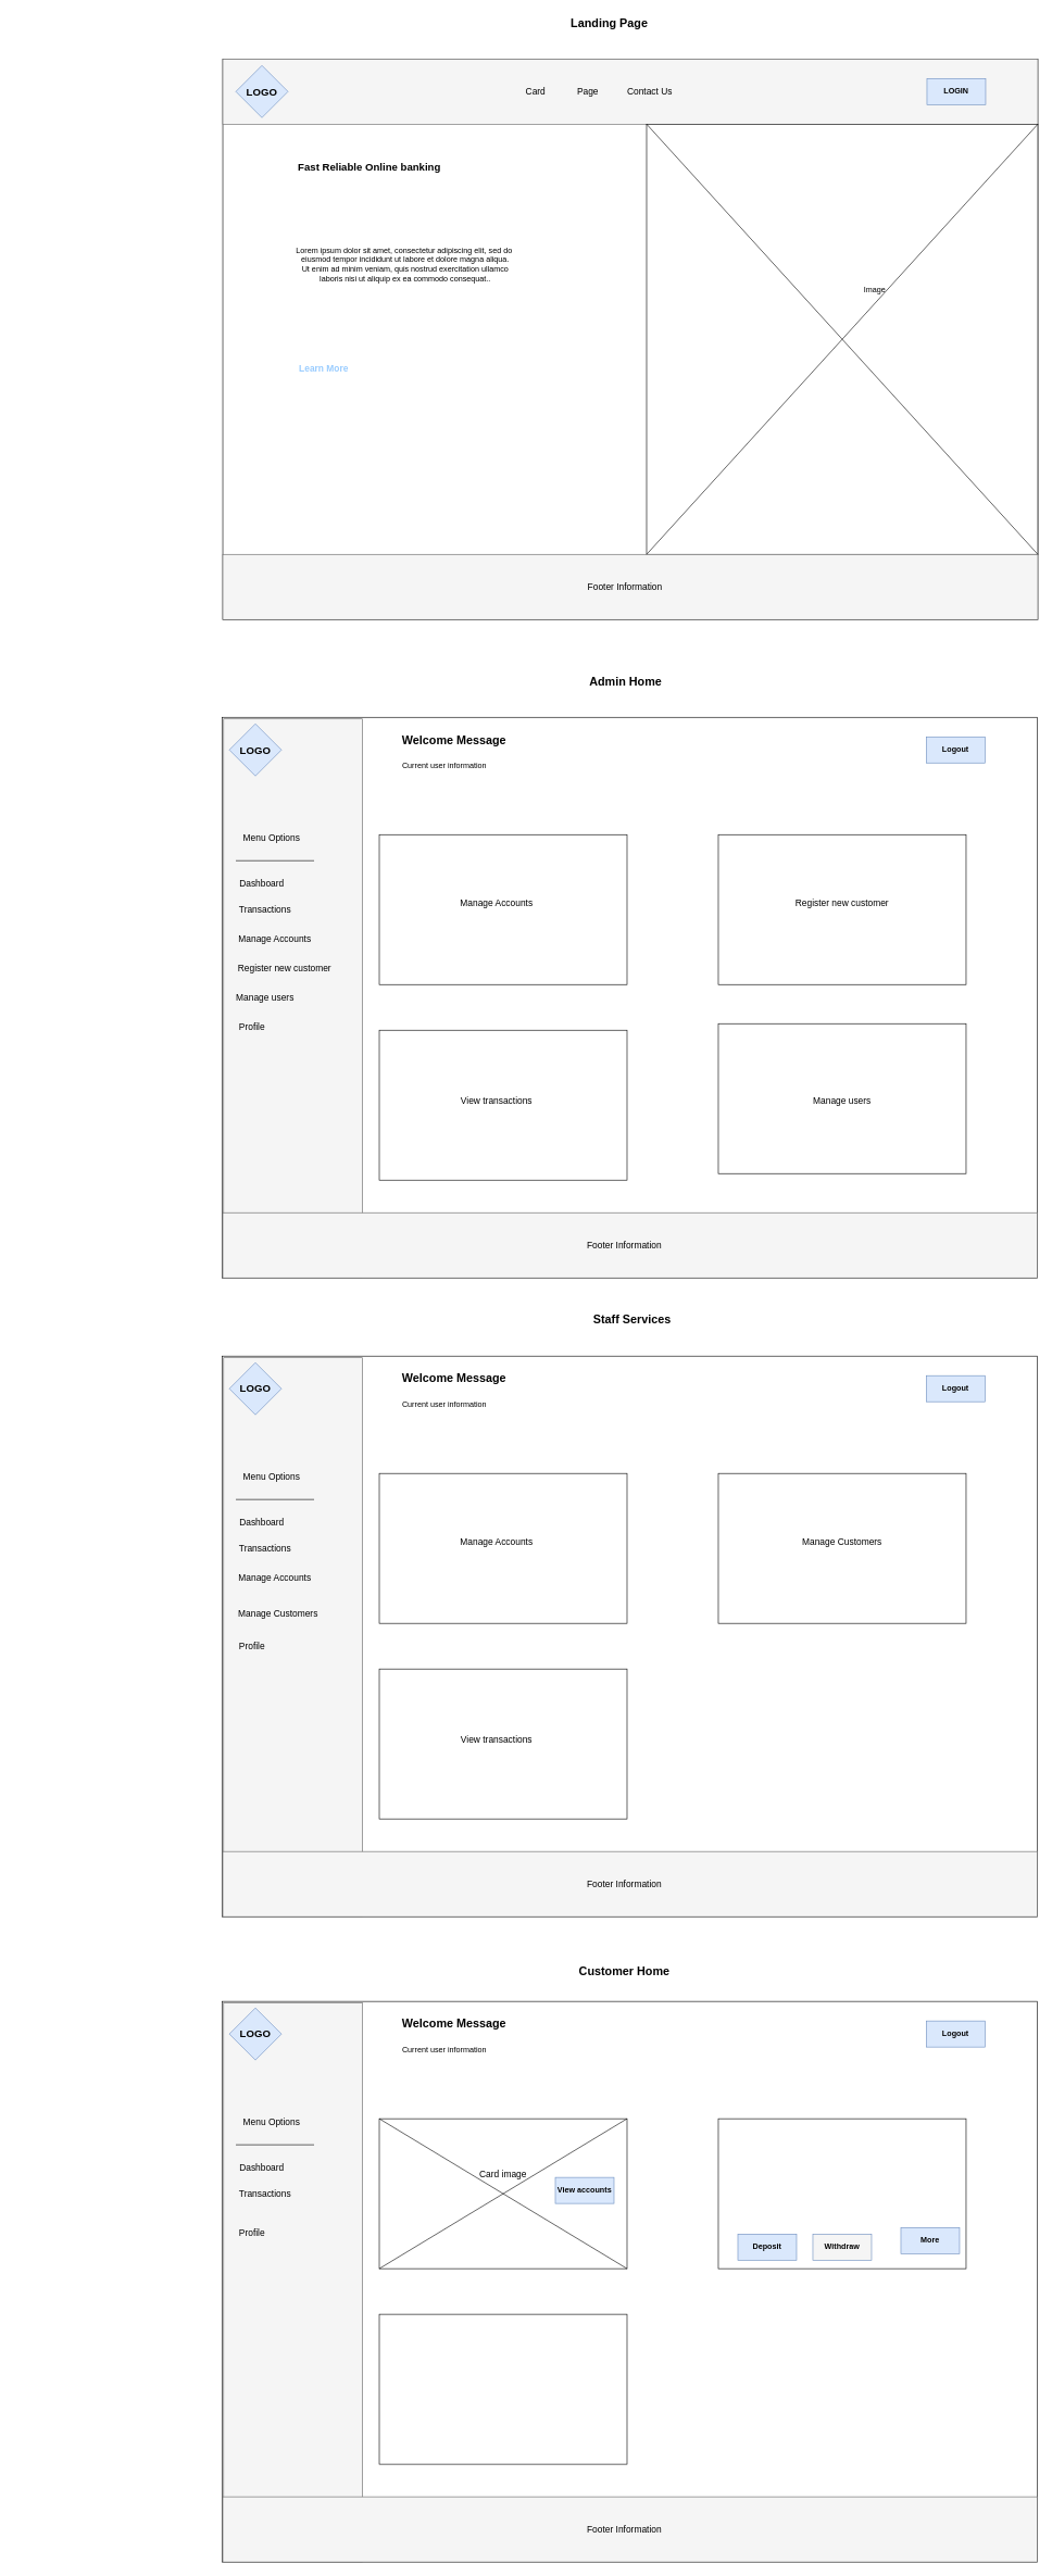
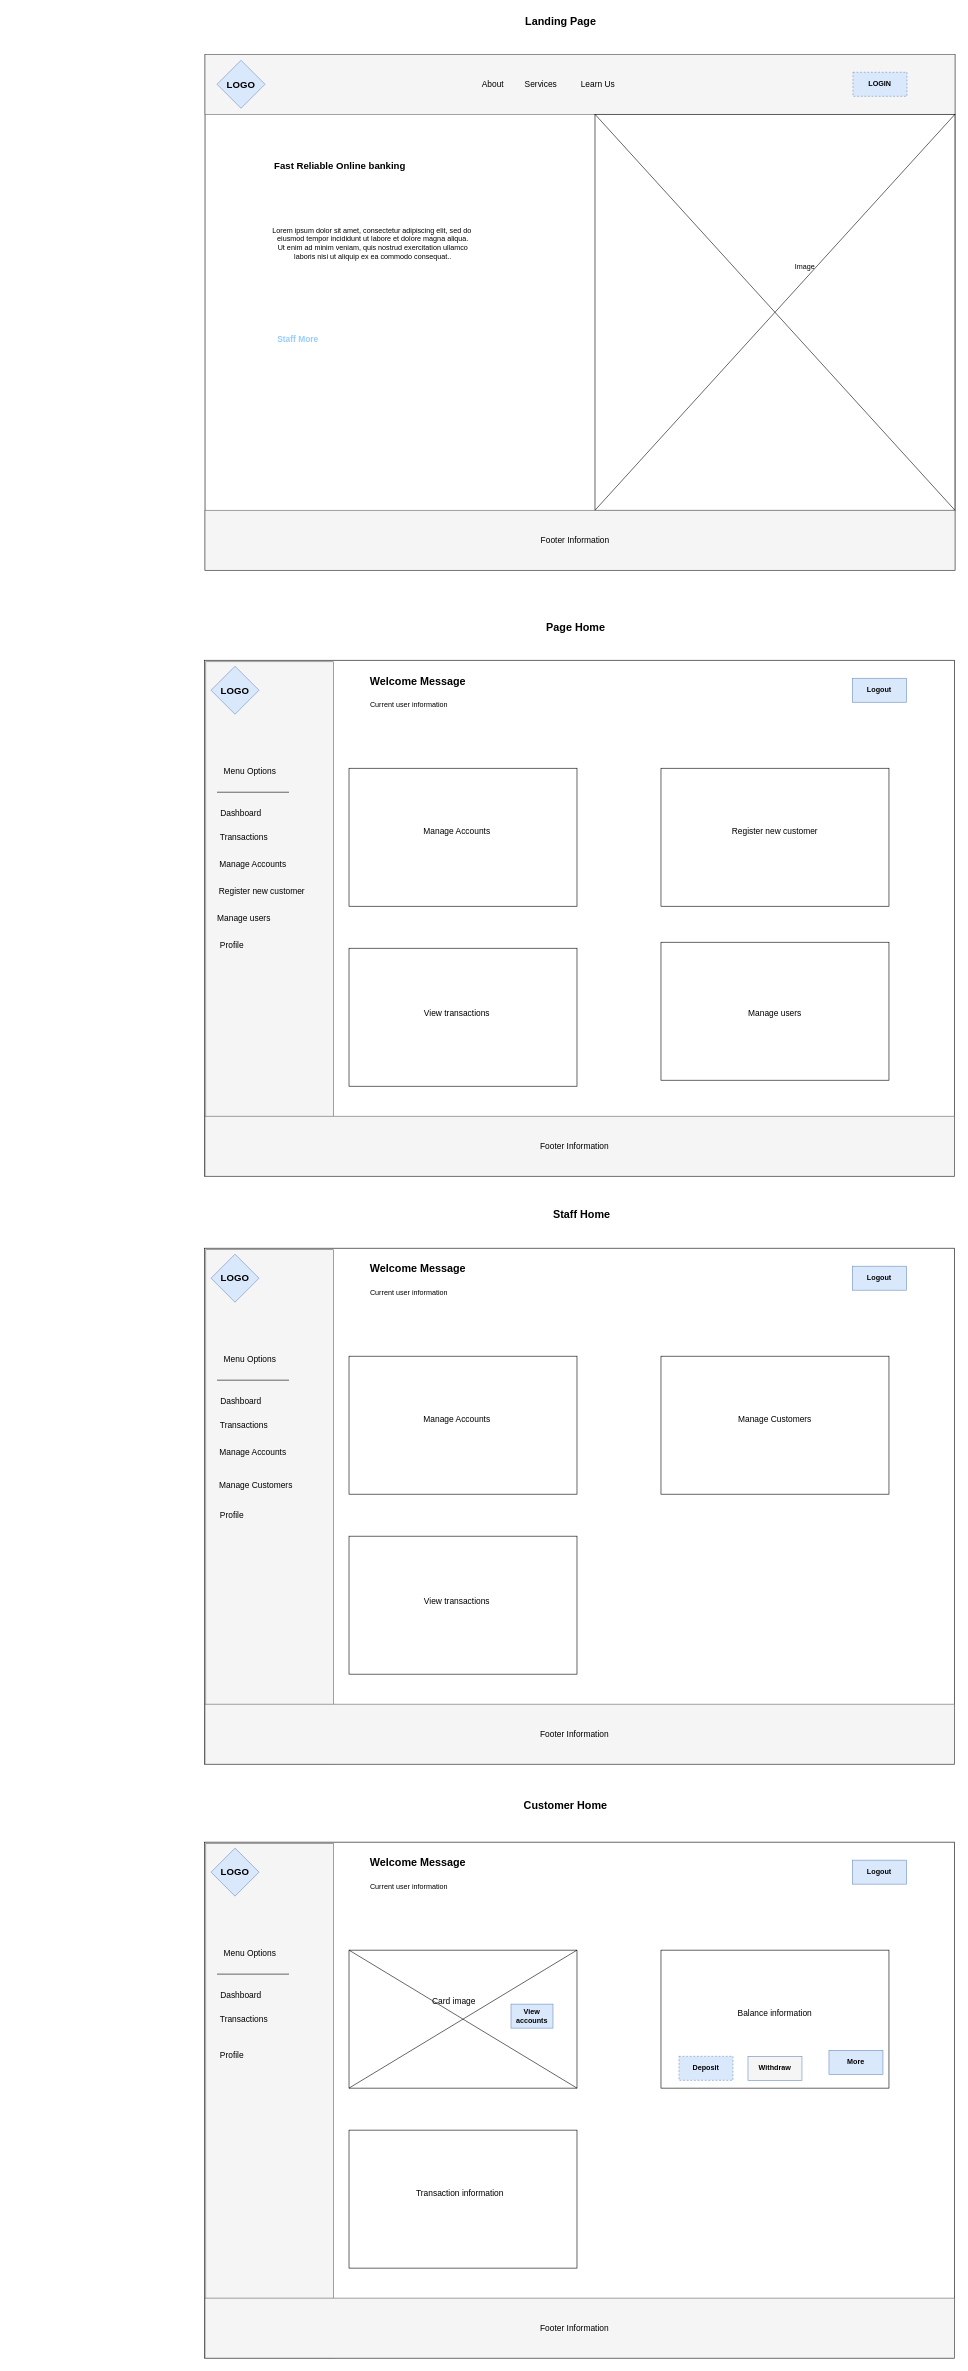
- <mxCell id="5" value="&lt;font style=&quot;font-size: 14px;&quot;&gt;Card&lt;/font&gt;" style="text;html=1;align=center;verticalAlign=middle;whiteSpace=wrap;rounded=0;" parent="1" vertex="1"><mxGeometry x="791" y="125" width="60" height="30" as="geometry" /></mxCell>
+ <mxCell id="5" value="&lt;font style=&quot;font-size: 14px;&quot;&gt;About&lt;/font&gt;" style="text;html=1;align=center;verticalAlign=middle;whiteSpace=wrap;rounded=0;" parent="1" vertex="1"><mxGeometry x="791" y="125" width="60" height="30" as="geometry" /></mxCell>
- <mxCell id="6" value="&lt;font style=&quot;font-size: 14px;&quot;&gt;Page&lt;/font&gt;" style="text;html=1;align=center;verticalAlign=middle;whiteSpace=wrap;rounded=0;" parent="1" vertex="1"><mxGeometry x="871" y="125" width="60" height="30" as="geometry" /></mxCell>
+ <mxCell id="6" value="&lt;font style=&quot;font-size: 14px;&quot;&gt;Services&lt;/font&gt;" style="text;html=1;align=center;verticalAlign=middle;whiteSpace=wrap;rounded=0;" parent="1" vertex="1"><mxGeometry x="871" y="125" width="60" height="30" as="geometry" /></mxCell>
- <mxCell id="7" value="&lt;font style=&quot;font-size: 14px;&quot;&gt;Contact Us&lt;/font&gt;" style="text;html=1;align=center;verticalAlign=middle;whiteSpace=wrap;rounded=0;" parent="1" vertex="1"><mxGeometry x="951" y="125" width="90" height="30" as="geometry" /></mxCell>
+ <mxCell id="7" value="&lt;font style=&quot;font-size: 14px;&quot;&gt;Learn Us&lt;/font&gt;" style="text;html=1;align=center;verticalAlign=middle;whiteSpace=wrap;rounded=0;" parent="1" vertex="1"><mxGeometry x="951" y="125" width="90" height="30" as="geometry" /></mxCell>
- <mxCell id="8" value="&lt;b&gt;LOGIN&lt;/b&gt;" style="rounded=0;whiteSpace=wrap;html=1;fillColor=#dae8fc;strokeColor=#6c8ebf;" parent="1" vertex="1"><mxGeometry x="1421" y="120" width="90" height="40" as="geometry" /></mxCell>
+ <mxCell id="8" value="&lt;b&gt;LOGIN&lt;/b&gt;" style="rounded=0;whiteSpace=wrap;html=1;fillColor=#dae8fc;strokeColor=#6c8ebf;dashed=1;" parent="1" vertex="1"><mxGeometry x="1421" y="120" width="90" height="40" as="geometry" /></mxCell>
- <mxCell id="15" value="&lt;font size=&quot;3&quot;&gt;&lt;b&gt;Fast Reliable Online banking&lt;/b&gt;&lt;/font&gt;" style="text;html=1;align=center;verticalAlign=middle;whiteSpace=wrap;rounded=0;" parent="1" vertex="1"><mxGeometry x="431" y="240" width="270" height="30" as="geometry" /></mxCell>
+ <mxCell id="15" value="&lt;font size=&quot;3&quot;&gt;&lt;b&gt;Fast Reliable Online banking&lt;/b&gt;&lt;/font&gt;" style="text;html=1;align=center;verticalAlign=middle;whiteSpace=wrap;rounded=0;" parent="1" vertex="1"><mxGeometry x="431" y="260" width="270" height="30" as="geometry" /></mxCell>
- <mxCell id="17" value="&lt;font style=&quot;font-size: 14px;&quot;&gt;&lt;b&gt;Learn More&lt;/b&gt;&lt;/font&gt;" style="text;html=1;align=center;verticalAlign=middle;whiteSpace=wrap;rounded=0;fontColor=#99CCFF;" parent="1" vertex="1"><mxGeometry x="441" y="550" width="110" height="30" as="geometry" /></mxCell>
+ <mxCell id="17" value="&lt;font style=&quot;font-size: 14px;&quot;&gt;&lt;b&gt;Staff More&lt;/b&gt;&lt;/font&gt;" style="text;html=1;align=center;verticalAlign=middle;whiteSpace=wrap;rounded=0;fontColor=#99CCFF;" parent="1" vertex="1"><mxGeometry x="441" y="550" width="110" height="30" as="geometry" /></mxCell>
- <mxCell id="26" value="&lt;font style=&quot;font-size: 18px;&quot;&gt;&lt;b&gt;Admin Home&lt;/b&gt;&lt;/font&gt;" style="text;html=1;align=center;verticalAlign=middle;whiteSpace=wrap;rounded=0;" parent="1" vertex="1"><mxGeometry x="871" y="1030" width="176" height="30" as="geometry" /></mxCell>
+ <mxCell id="26" value="&lt;font style=&quot;font-size: 18px;&quot;&gt;&lt;b&gt;Page Home&lt;/b&gt;&lt;/font&gt;" style="text;html=1;align=center;verticalAlign=middle;whiteSpace=wrap;rounded=0;" parent="1" vertex="1"><mxGeometry x="871" y="1030" width="176" height="30" as="geometry" /></mxCell>
- <mxCell id="46" value="&lt;font style=&quot;font-size: 18px;&quot;&gt;&lt;b&gt;Staff Services&lt;/b&gt;&lt;/font&gt;" style="text;html=1;align=center;verticalAlign=middle;whiteSpace=wrap;rounded=0;" parent="1" vertex="1"><mxGeometry x="881" y="2010" width="176" height="30" as="geometry" /></mxCell>
+ <mxCell id="46" value="&lt;font style=&quot;font-size: 18px;&quot;&gt;&lt;b&gt;Staff Home&lt;/b&gt;&lt;/font&gt;" style="text;html=1;align=center;verticalAlign=middle;whiteSpace=wrap;rounded=0;" parent="1" vertex="1"><mxGeometry x="881" y="2010" width="176" height="30" as="geometry" /></mxCell>
- <mxCell id="69" value="&lt;font style=&quot;font-size: 18px;&quot;&gt;&lt;b&gt;Customer Home&lt;/b&gt;&lt;/font&gt;" style="text;html=1;align=center;verticalAlign=middle;whiteSpace=wrap;rounded=0;" parent="1" vertex="1"><mxGeometry x="869" y="3010" width="176" height="30" as="geometry" /></mxCell>
+ <mxCell id="69" value="&lt;font style=&quot;font-size: 18px;&quot;&gt;&lt;b&gt;Customer Home&lt;/b&gt;&lt;/font&gt;" style="text;html=1;align=center;verticalAlign=middle;whiteSpace=wrap;rounded=0;" parent="1" vertex="1"><mxGeometry x="854" y="2995" width="176" height="30" as="geometry" /></mxCell>
- <mxCell id="86" value="&lt;font style=&quot;font-size: 14px;&quot;&gt;Card image&lt;/font&gt;" style="text;html=1;align=center;verticalAlign=middle;whiteSpace=wrap;rounded=0;" parent="1" vertex="1"><mxGeometry x="701" y="3320" width="140" height="30" as="geometry" /></mxCell>
+ <mxCell id="86" value="&lt;font style=&quot;font-size: 14px;&quot;&gt;Card image&lt;/font&gt;" style="text;html=1;align=center;verticalAlign=middle;whiteSpace=wrap;rounded=0;" parent="1" vertex="1"><mxGeometry x="686" y="3320" width="140" height="30" as="geometry" /></mxCell>
+ <mxCell id="87" value="&lt;span style=&quot;font-size: 14px;&quot;&gt;Balance information&lt;/span&gt;" style="text;html=1;align=center;verticalAlign=middle;whiteSpace=wrap;rounded=0;" parent="1" vertex="1"><mxGeometry x="1201" y="3340" width="180" height="30" as="geometry" /></mxCell>
- <mxCell id="95" value="&lt;b&gt;View accounts&lt;/b&gt;" style="rounded=0;whiteSpace=wrap;html=1;fillColor=#dae8fc;strokeColor=#6c8ebf;" parent="1" vertex="1"><mxGeometry x="851" y="3340" width="90" height="40" as="geometry" /></mxCell>
+ <mxCell id="95" value="&lt;b&gt;View accounts&lt;/b&gt;" style="rounded=0;whiteSpace=wrap;html=1;fillColor=#dae8fc;strokeColor=#6c8ebf;" parent="1" vertex="1"><mxGeometry x="851" y="3340" width="70" height="40" as="geometry" /></mxCell>
- <mxCell id="94" value="&lt;b&gt;Deposit&lt;/b&gt;" style="rounded=0;whiteSpace=wrap;html=1;fillColor=#dae8fc;strokeColor=#6c8ebf;" parent="1" vertex="1"><mxGeometry x="1131" y="3427" width="90" height="40" as="geometry" /></mxCell>
+ <mxCell id="94" value="&lt;b&gt;Deposit&lt;/b&gt;" style="rounded=0;whiteSpace=wrap;html=1;fillColor=#dae8fc;strokeColor=#6c8ebf;dashed=1;" parent="1" vertex="1"><mxGeometry x="1131" y="3427" width="90" height="40" as="geometry" /></mxCell>
+ <mxCell id="88" value="&lt;font style=&quot;font-size: 14px;&quot;&gt;Transaction information&lt;/font&gt;" style="text;html=1;align=center;verticalAlign=middle;whiteSpace=wrap;rounded=0;" parent="1" vertex="1"><mxGeometry x="691" y="3640" width="150" height="30" as="geometry" /></mxCell>
